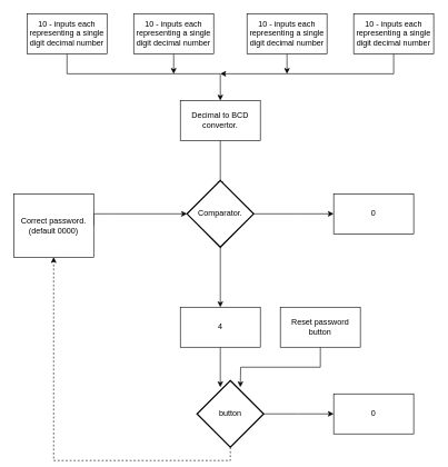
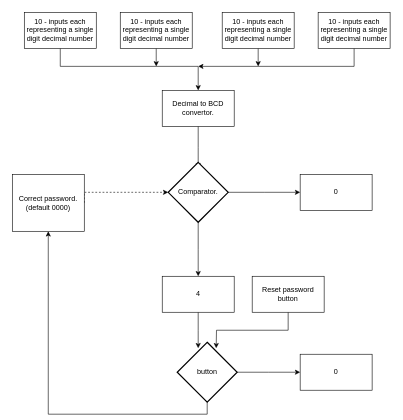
- <mxCell id="2" style="edgeStyle=orthogonalEdgeStyle;rounded=0;orthogonalLoop=1;jettySize=auto;html=1;exitX=1;exitY=0.5;exitDx=0;exitDy=0;entryX=0;entryY=0.5;entryDx=0;entryDy=0;entryPerimeter=0;" edge="1" parent="1" source="3" target="16"><mxGeometry relative="1" as="geometry"><mxPoint x="270" y="310" as="targetPoint" /><Array as="points"><mxPoint x="170" y="320" /><mxPoint x="170" y="320" /></Array></mxGeometry></mxCell>
+ <mxCell id="2" style="edgeStyle=orthogonalEdgeStyle;rounded=0;orthogonalLoop=1;jettySize=auto;html=1;exitX=1;exitY=0.5;exitDx=0;exitDy=0;entryX=0;entryY=0.5;entryDx=0;entryDy=0;entryPerimeter=0;dashed=1;" edge="1" parent="1" source="3" target="16"><mxGeometry relative="1" as="geometry"><mxPoint x="270" y="310" as="targetPoint" /><Array as="points"><mxPoint x="170" y="320" /><mxPoint x="170" y="320" /></Array></mxGeometry></mxCell>
- <mxCell id="22" style="edgeStyle=orthogonalEdgeStyle;rounded=0;orthogonalLoop=1;jettySize=auto;html=1;exitX=0.5;exitY=1;exitDx=0;exitDy=0;exitPerimeter=0;entryX=0.5;entryY=1;entryDx=0;entryDy=0;dashed=1;" edge="1" parent="1" source="24" target="3"><mxGeometry relative="1" as="geometry"><mxPoint x="80" y="360" as="targetPoint" /></mxGeometry></mxCell>
+ <mxCell id="22" style="edgeStyle=orthogonalEdgeStyle;rounded=0;orthogonalLoop=1;jettySize=auto;html=1;exitX=0.5;exitY=1;exitDx=0;exitDy=0;exitPerimeter=0;entryX=0.5;entryY=1;entryDx=0;entryDy=0;" edge="1" parent="1" source="24" target="3"><mxGeometry relative="1" as="geometry"><mxPoint x="80" y="360" as="targetPoint" /></mxGeometry></mxCell>
